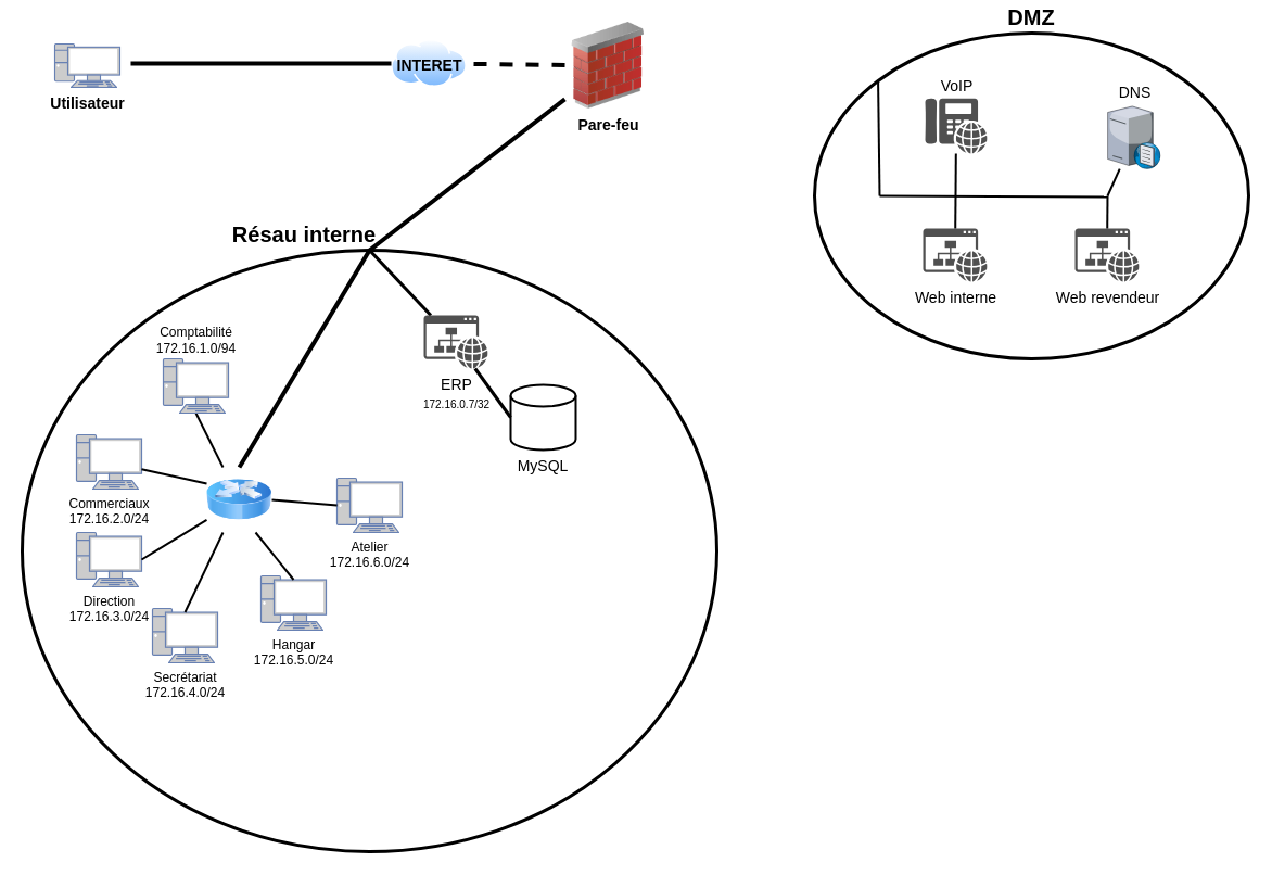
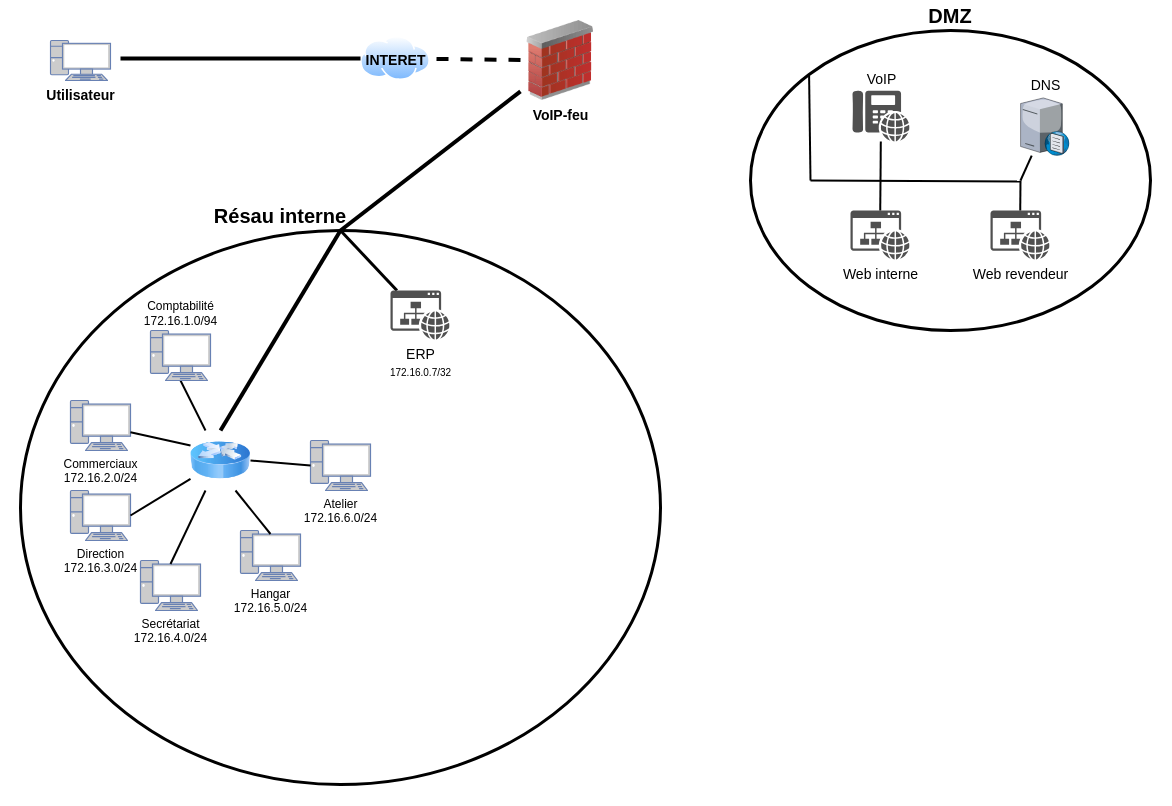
- <mxCell id="5" value="Pare-feu" style="image;html=1;image=img/lib/clip_art/networking/Firewall_02_128x128.png;fontStyle=1;fontSize=14;" vertex="1" parent="1"><mxGeometry x="520" y="20" width="80" height="80" as="geometry" /></mxCell>
+ <mxCell id="5" value="VoIP-feu" style="image;html=1;image=img/lib/clip_art/networking/Firewall_02_128x128.png;fontStyle=1;fontSize=14;" vertex="1" parent="1"><mxGeometry x="520" y="20" width="80" height="80" as="geometry" /></mxCell>
- <mxCell id="26" value="" style="endArrow=none;html=1;strokeWidth=3;fillColor=#000000;fontSize=14;fontColor=#000000;exitX=0;exitY=0.5;exitDx=0;exitDy=0;exitPerimeter=0;" edge="1" parent="1" source="25" target="29"><mxGeometry width="50" height="50" relative="1" as="geometry"><mxPoint x="450" y="430" as="sourcePoint" /><mxPoint x="430" y="330" as="targetPoint" /></mxGeometry></mxCell>
- <mxCell id="25" value="MySQL" style="strokeWidth=2;html=1;shape=mxgraph.flowchart.database;whiteSpace=wrap;labelBackgroundColor=none;fillColor=none;fontSize=14;fontColor=#000000;labelPosition=center;verticalLabelPosition=bottom;align=center;verticalAlign=top;" vertex="1" parent="1"><mxGeometry x="470" y="354" width="60" height="60" as="geometry" /></mxCell>
